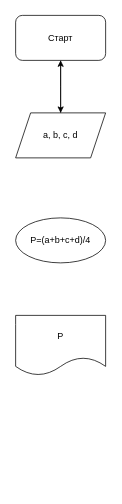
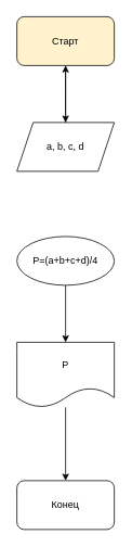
- <mxCell id="3" value="Старт" style="rounded=1;whiteSpace=wrap;html=1;" vertex="1" parent="1"><mxGeometry x="20" y="20" width="120" height="60" as="geometry" /></mxCell>
+ <mxCell id="3" value="Старт" style="rounded=1;whiteSpace=wrap;html=1;fillColor=#fff2cc;" vertex="1" parent="1"><mxGeometry x="20" y="20" width="120" height="60" as="geometry" /></mxCell>
+ <mxCell id="6" value="" style="edgeStyle=orthogonalEdgeStyle;rounded=0;orthogonalLoop=1;jettySize=auto;html=1;" edge="1" parent="1" source="7" target="9"><mxGeometry relative="1" as="geometry" /></mxCell>
+ <mxCell id="8" value="" style="edgeStyle=orthogonalEdgeStyle;rounded=0;orthogonalLoop=1;jettySize=auto;html=1;" edge="1" parent="1" source="9" target="10"><mxGeometry relative="1" as="geometry" /></mxCell>
+ <mxCell id="10" value="Конец" style="rounded=1;whiteSpace=wrap;html=1;" vertex="1" parent="1"><mxGeometry x="20" y="590" width="120" height="60" as="geometry" /></mxCell>
